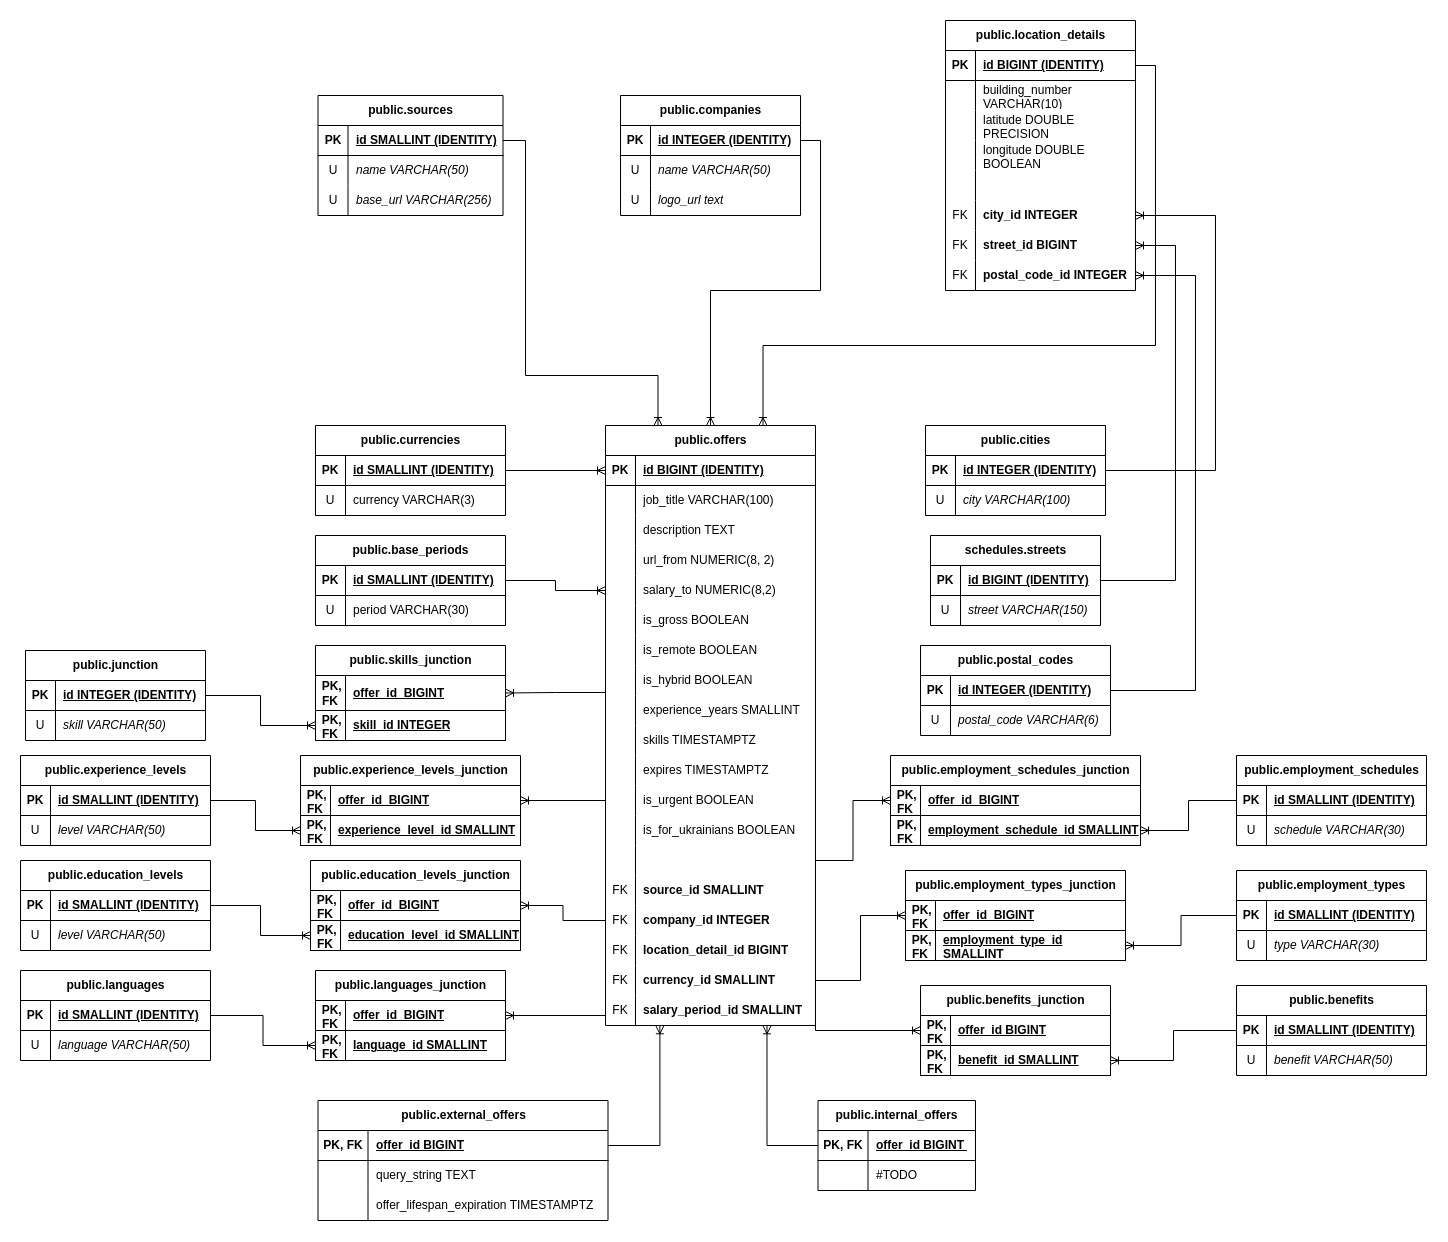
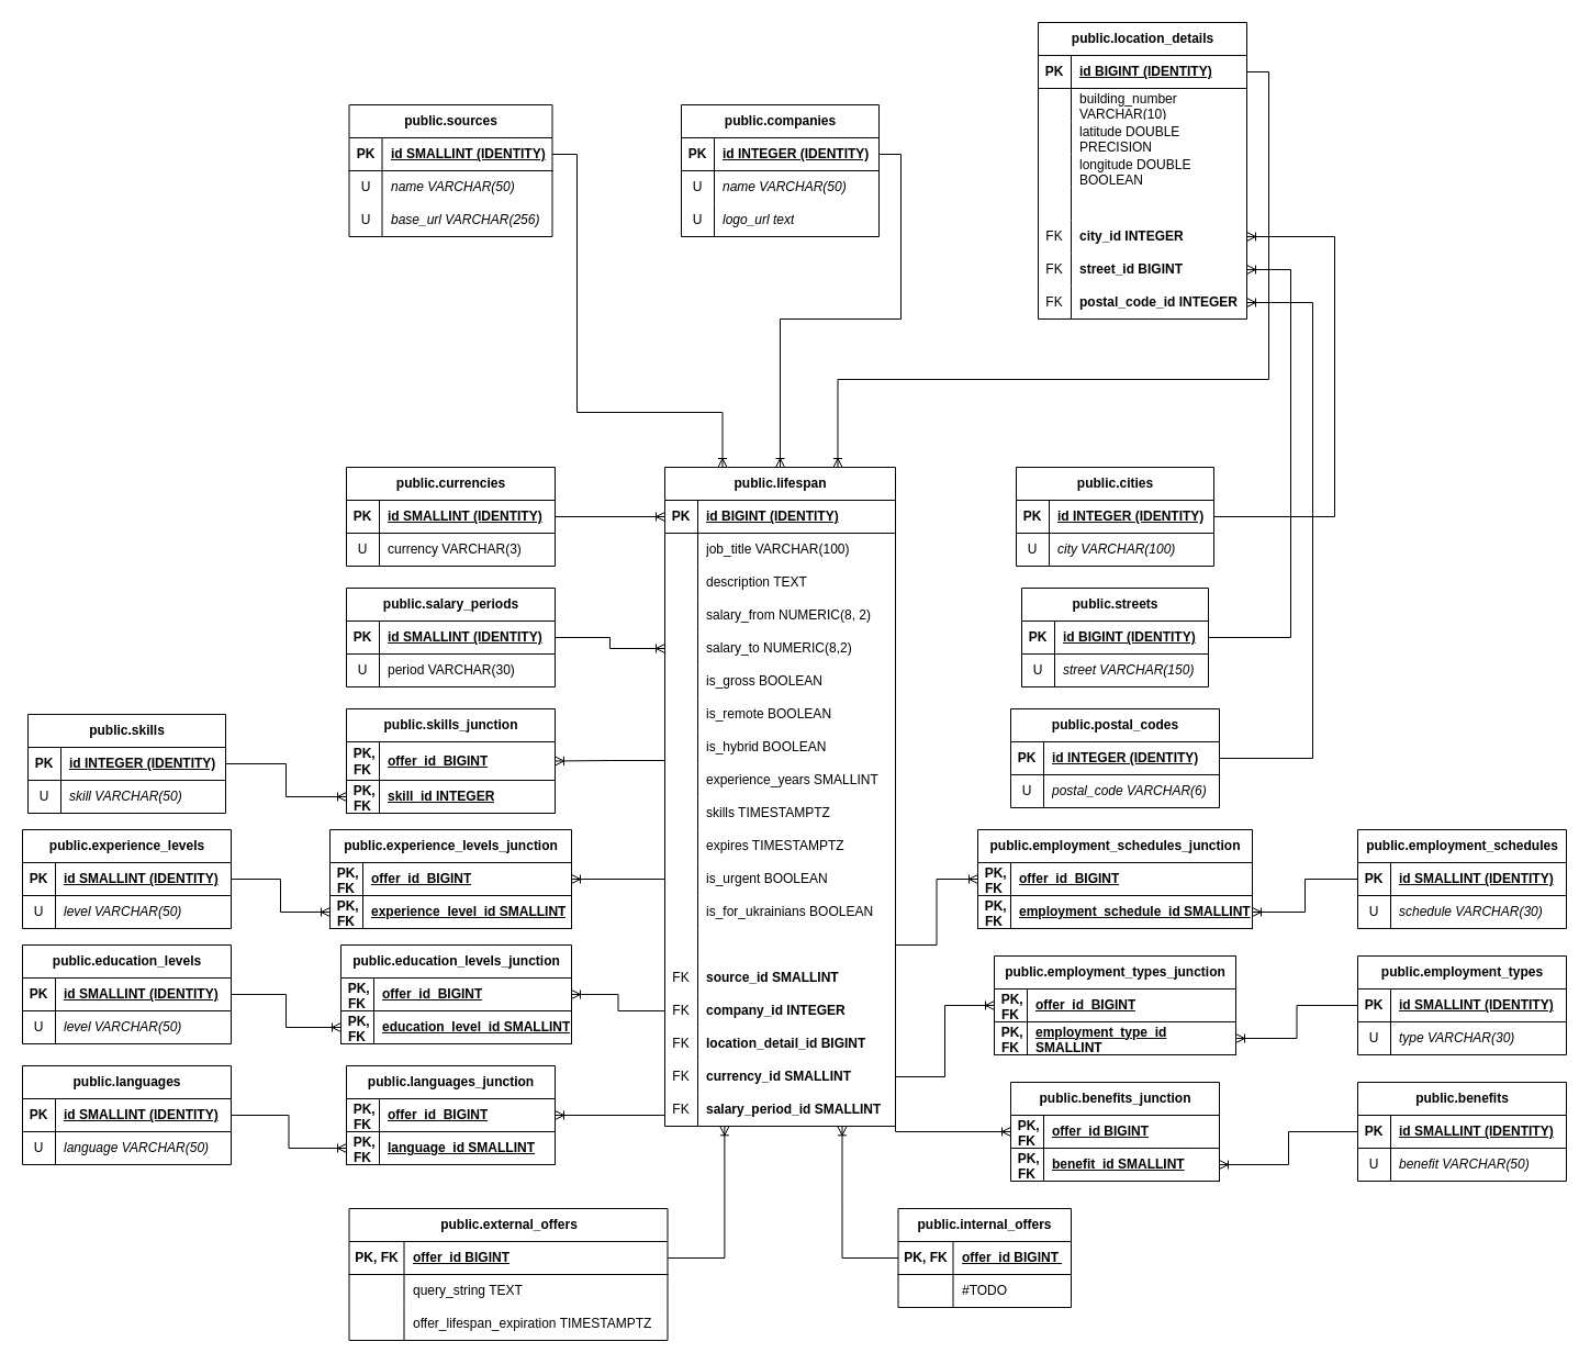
- <mxCell id="2" value="public.offers" style="shape=table;startSize=30;container=1;collapsible=1;childLayout=tableLayout;fixedRows=1;rowLines=0;fontStyle=1;align=center;resizeLast=1;html=1;" vertex="1" parent="1"><mxGeometry x="605" y="425" width="210" height="600" as="geometry" /></mxCell>
+ <mxCell id="2" value="public.lifespan" style="shape=table;startSize=30;container=1;collapsible=1;childLayout=tableLayout;fixedRows=1;rowLines=0;fontStyle=1;align=center;resizeLast=1;html=1;" vertex="1" parent="1"><mxGeometry x="605" y="425" width="210" height="600" as="geometry" /></mxCell>
- <mxCell id="108" value="public.base_periods" style="shape=table;startSize=30;container=1;collapsible=1;childLayout=tableLayout;fixedRows=1;rowLines=0;fontStyle=1;align=center;resizeLast=1;html=1;" vertex="1" parent="1"><mxGeometry x="315" y="535" width="190" height="90" as="geometry" /></mxCell>
+ <mxCell id="108" value="public.salary_periods" style="shape=table;startSize=30;container=1;collapsible=1;childLayout=tableLayout;fixedRows=1;rowLines=0;fontStyle=1;align=center;resizeLast=1;html=1;" vertex="1" parent="1"><mxGeometry x="315" y="535" width="190" height="90" as="geometry" /></mxCell>
- <mxCell id="74" value="schedules.streets" style="shape=table;startSize=30;container=1;collapsible=1;childLayout=tableLayout;fixedRows=1;rowLines=0;fontStyle=1;align=center;resizeLast=1;html=1;" vertex="1" parent="1"><mxGeometry x="930" y="535" width="170" height="90" as="geometry" /></mxCell>
+ <mxCell id="74" value="public.streets" style="shape=table;startSize=30;container=1;collapsible=1;childLayout=tableLayout;fixedRows=1;rowLines=0;fontStyle=1;align=center;resizeLast=1;html=1;" vertex="1" parent="1"><mxGeometry x="930" y="535" width="170" height="90" as="geometry" /></mxCell>
- <mxCell id="14" value="url_from NUMERIC(8, 2)" style="shape=partialRectangle;connectable=0;fillColor=none;top=0;left=0;bottom=0;right=0;align=left;spacingLeft=6;overflow=hidden;whiteSpace=wrap;html=1;" vertex="1" parent="12"><mxGeometry x="30" width="180" height="30" as="geometry"><mxRectangle width="180" height="30" as="alternateBounds" /></mxGeometry></mxCell>
+ <mxCell id="14" value="salary_from NUMERIC(8, 2)" style="shape=partialRectangle;connectable=0;fillColor=none;top=0;left=0;bottom=0;right=0;align=left;spacingLeft=6;overflow=hidden;whiteSpace=wrap;html=1;" vertex="1" parent="12"><mxGeometry x="30" width="180" height="30" as="geometry"><mxRectangle width="180" height="30" as="alternateBounds" /></mxGeometry></mxCell>
- <mxCell id="115" value="public.junction" style="shape=table;startSize=30;container=1;collapsible=1;childLayout=tableLayout;fixedRows=1;rowLines=0;fontStyle=1;align=center;resizeLast=1;html=1;" vertex="1" parent="1"><mxGeometry x="25" y="650" width="180" height="90" as="geometry" /></mxCell>
+ <mxCell id="115" value="public.skills" style="shape=table;startSize=30;container=1;collapsible=1;childLayout=tableLayout;fixedRows=1;rowLines=0;fontStyle=1;align=center;resizeLast=1;html=1;" vertex="1" parent="1"><mxGeometry x="25" y="650" width="180" height="90" as="geometry" /></mxCell>
